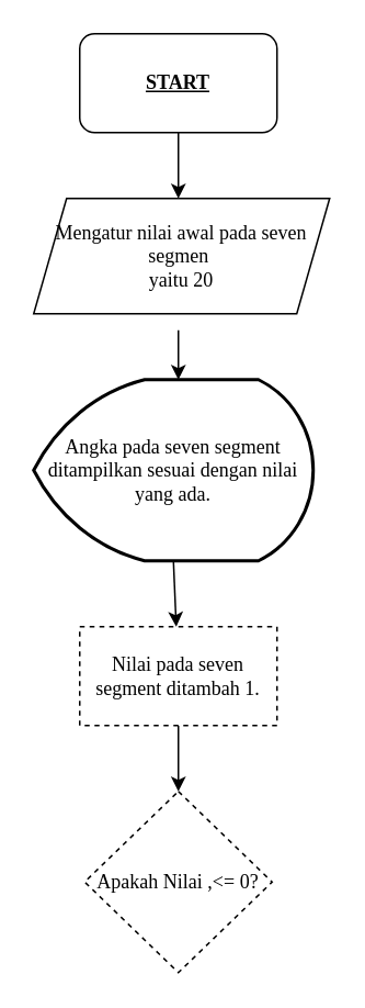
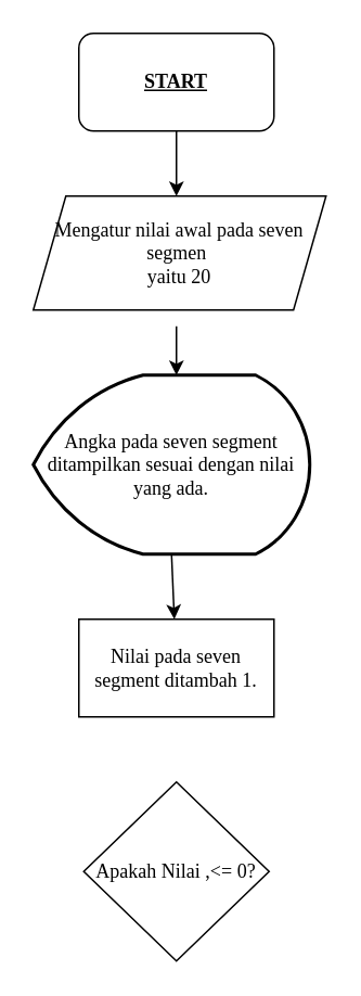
- <mxCell id="7" value="&lt;font face=&quot;Times New Roman&quot;&gt;Nilai pada seven segment ditambah 1.&lt;/font&gt;" style="rounded=0;whiteSpace=wrap;html=1;dashed=1;" parent="1" vertex="1"><mxGeometry x="48" y="380" width="120" height="60" as="geometry" /></mxCell>
+ <mxCell id="7" value="&lt;font face=&quot;Times New Roman&quot;&gt;Nilai pada seven segment ditambah 1.&lt;/font&gt;" style="rounded=0;whiteSpace=wrap;html=1;" parent="1" vertex="1"><mxGeometry x="48" y="380" width="120" height="60" as="geometry" /></mxCell>
- <mxCell id="6" style="edgeStyle=orthogonalEdgeStyle;rounded=0;orthogonalLoop=1;jettySize=auto;html=1;entryX=0.5;entryY=0;entryDx=0;entryDy=0;" parent="1" source="7" target="4" edge="1"><mxGeometry relative="1" as="geometry" /></mxCell>
- <mxCell id="4" value="&lt;font face=&quot;Times New Roman&quot;&gt;Apakah Nilai ,&amp;lt;= 0?&lt;/font&gt;" style="rhombus;whiteSpace=wrap;html=1;dashed=1;" parent="1" vertex="1"><mxGeometry x="51" y="480" width="114" height="110" as="geometry" /></mxCell>
+ <mxCell id="4" value="&lt;font face=&quot;Times New Roman&quot;&gt;Apakah Nilai ,&amp;lt;= 0?&lt;/font&gt;" style="rhombus;whiteSpace=wrap;html=1;" parent="1" vertex="1"><mxGeometry x="51" y="480" width="114" height="110" as="geometry" /></mxCell>
